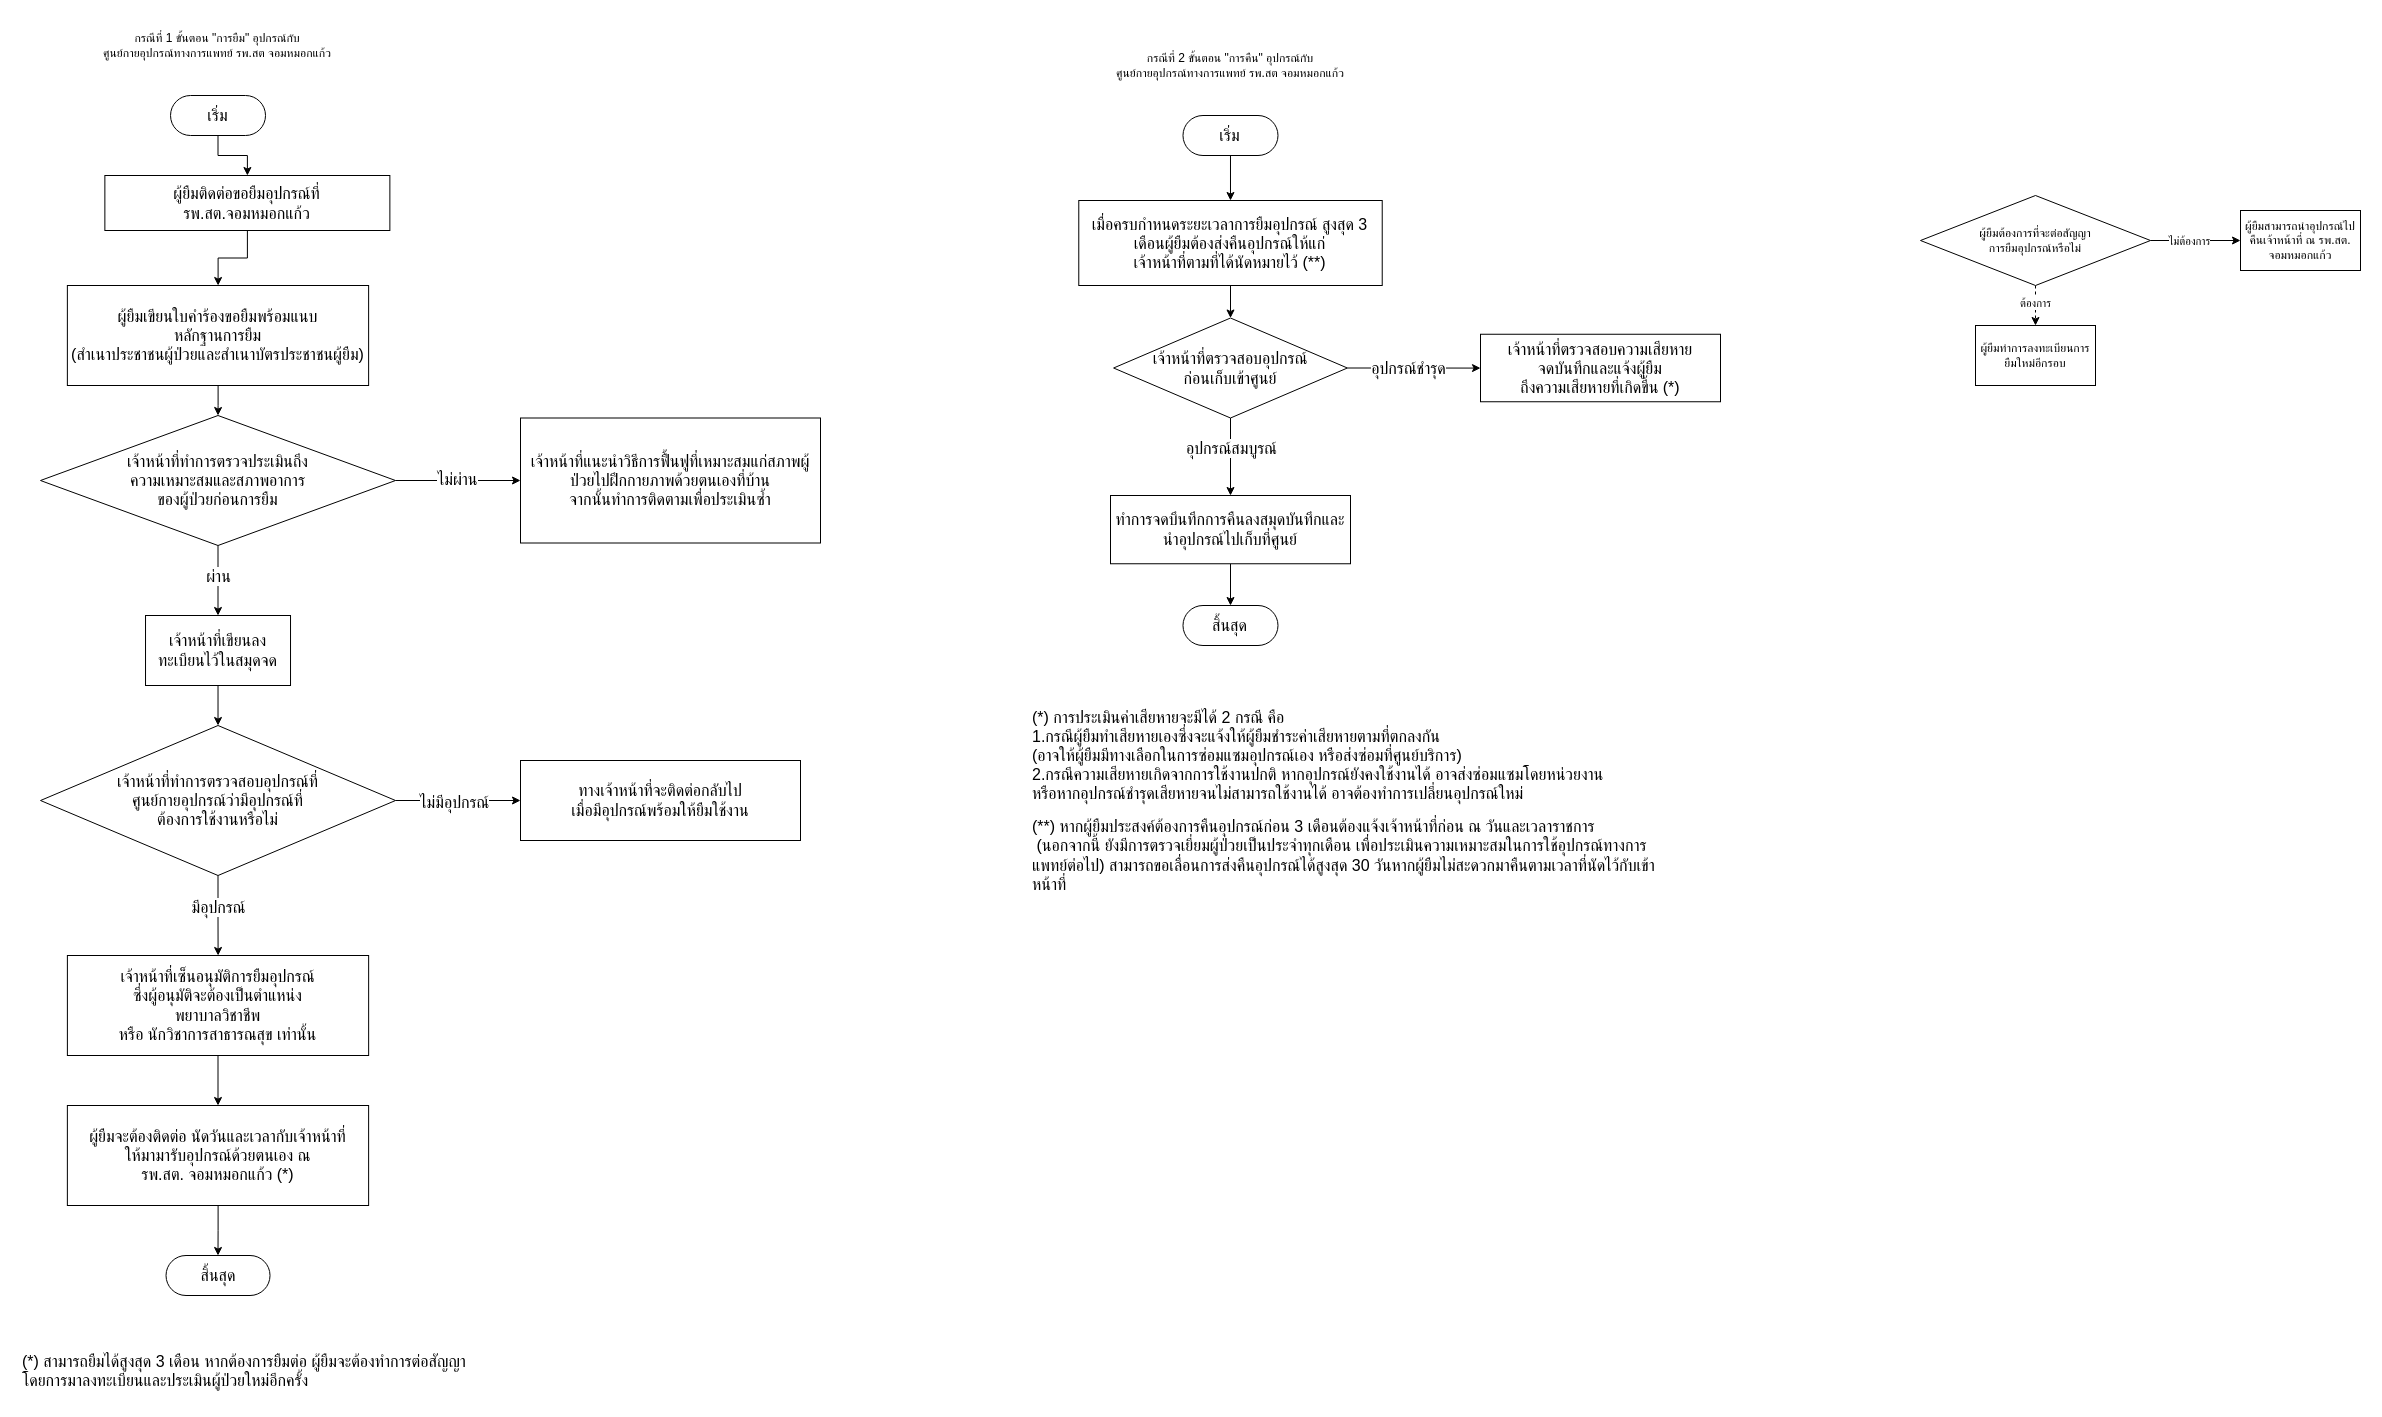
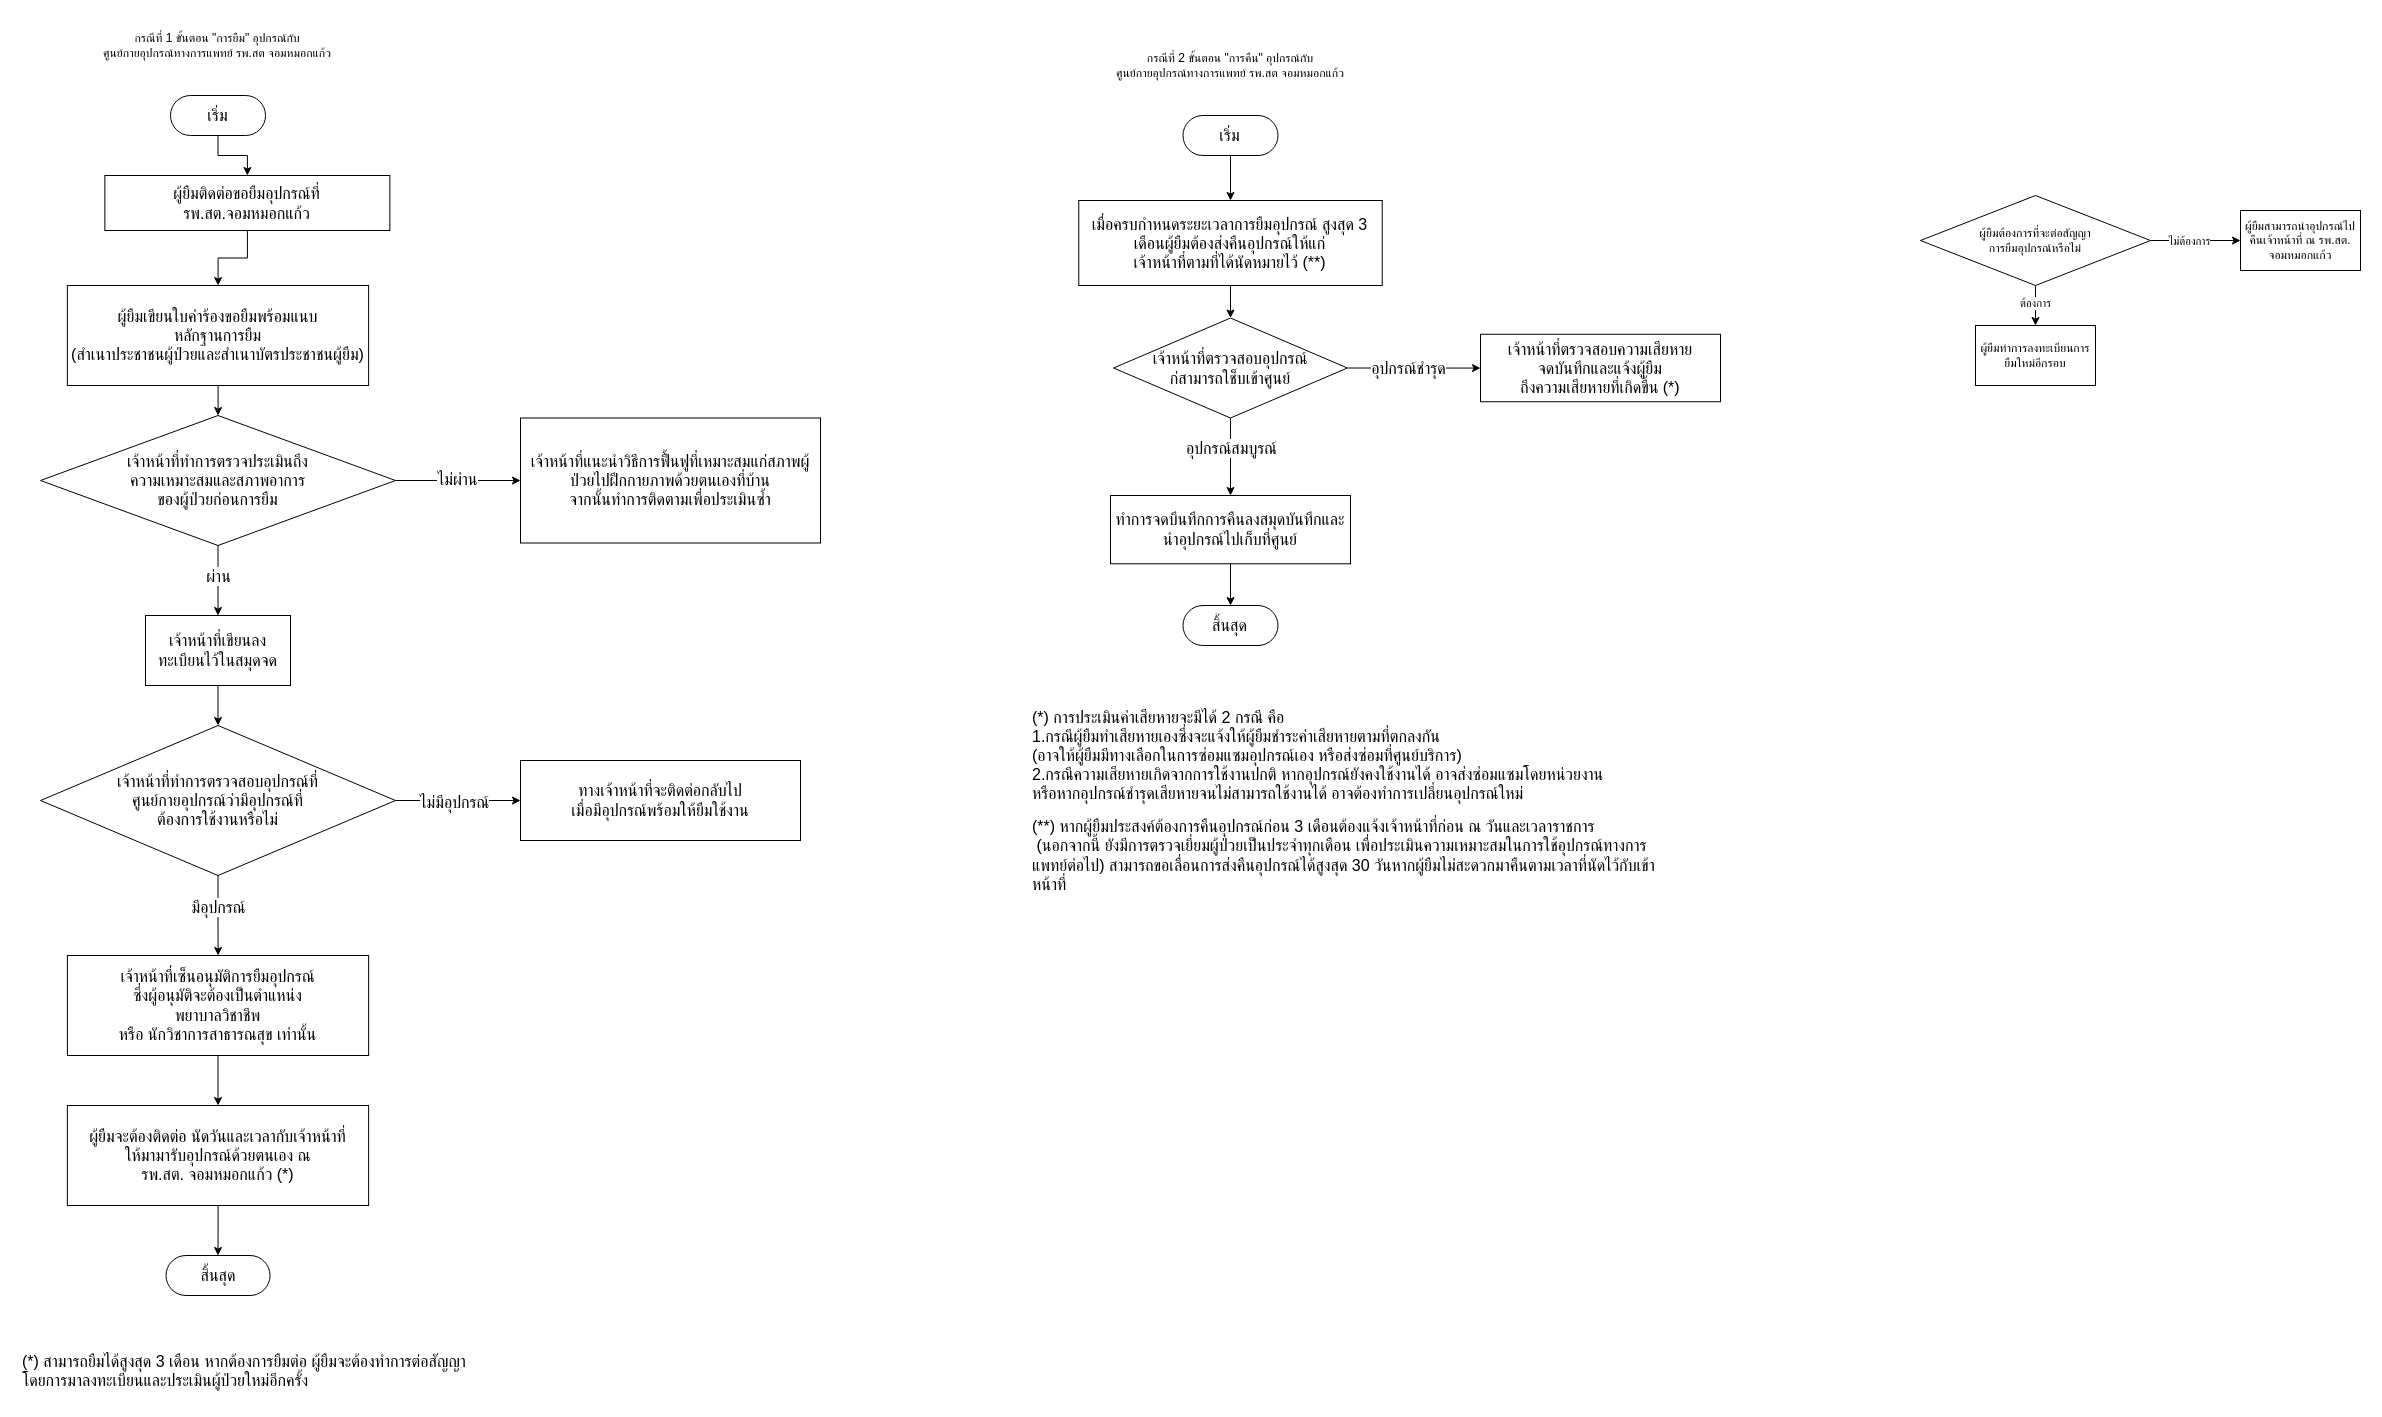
- <mxCell id="47" value="" style="edgeStyle=orthogonalEdgeStyle;rounded=0;orthogonalLoop=1;jettySize=auto;html=1;dashed=1;" edge="1" parent="1" source="49" target="51"><mxGeometry relative="1" as="geometry" /></mxCell>
+ <mxCell id="47" value="" style="edgeStyle=orthogonalEdgeStyle;rounded=0;orthogonalLoop=1;jettySize=auto;html=1;" edge="1" parent="1" source="49" target="51"><mxGeometry relative="1" as="geometry" /></mxCell>
- <mxCell id="36" value="เจ้าหน้าที่ตรวจสอบอุปกรณ์&lt;br&gt;ก่อนเก็บเข้าศูนย์" style="rhombus;whiteSpace=wrap;html=1;fontSize=16;" parent="1" vertex="1"><mxGeometry x="1113.12" y="317.5" width="233.76" height="100" as="geometry" /></mxCell>
+ <mxCell id="36" value="เจ้าหน้าที่ตรวจสอบอุปกรณ์&lt;br&gt;ก่สามารถใช็บเข้าศูนย์" style="rhombus;whiteSpace=wrap;html=1;fontSize=16;" parent="1" vertex="1"><mxGeometry x="1113.12" y="317.5" width="233.76" height="100" as="geometry" /></mxCell>
